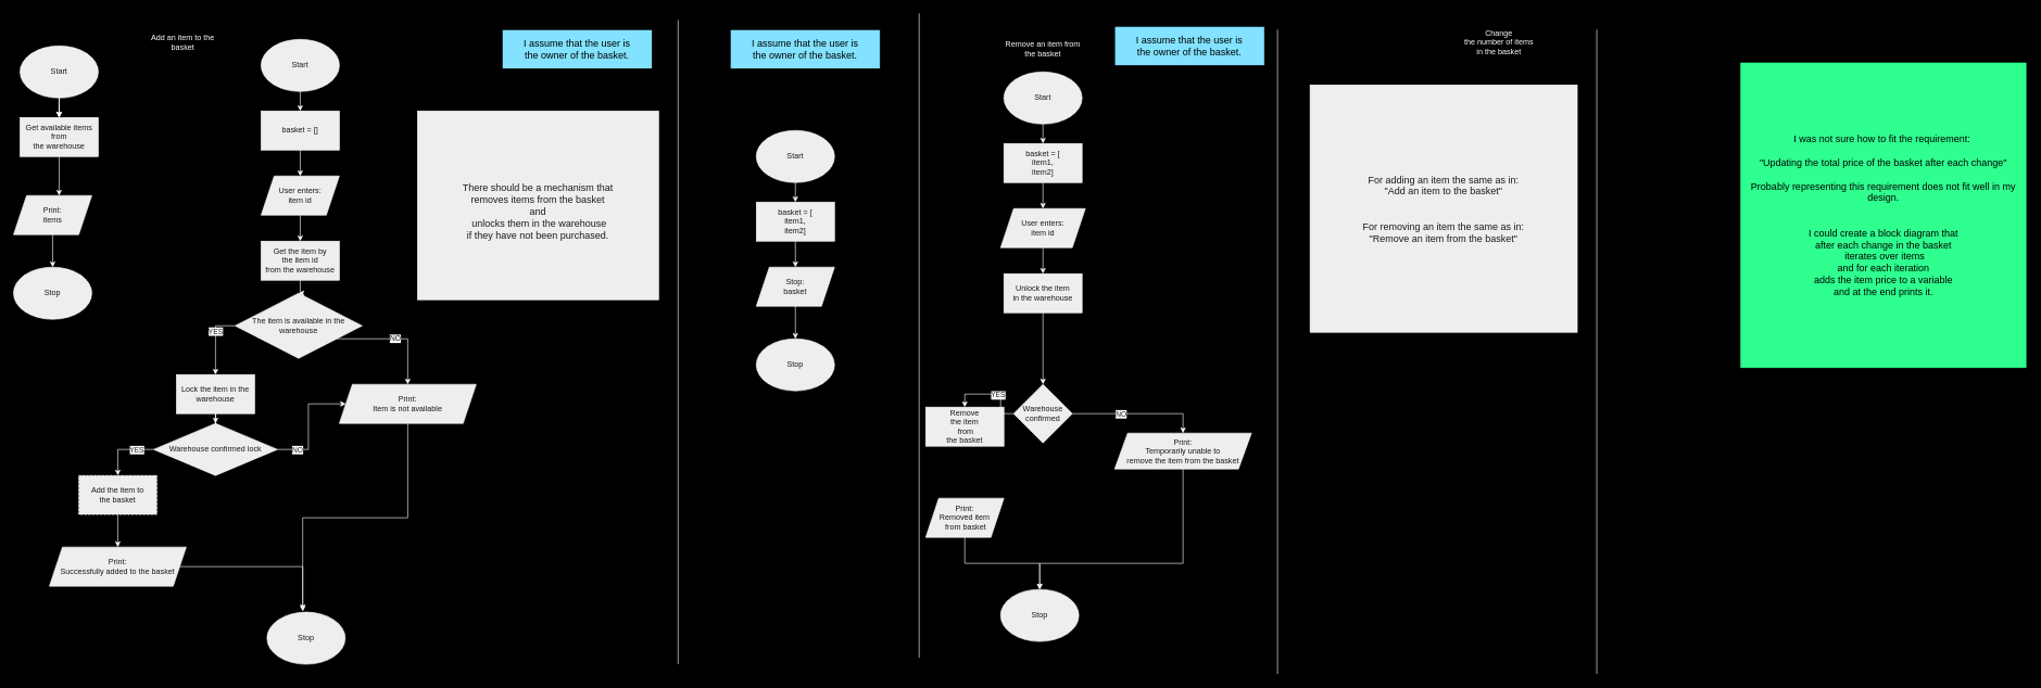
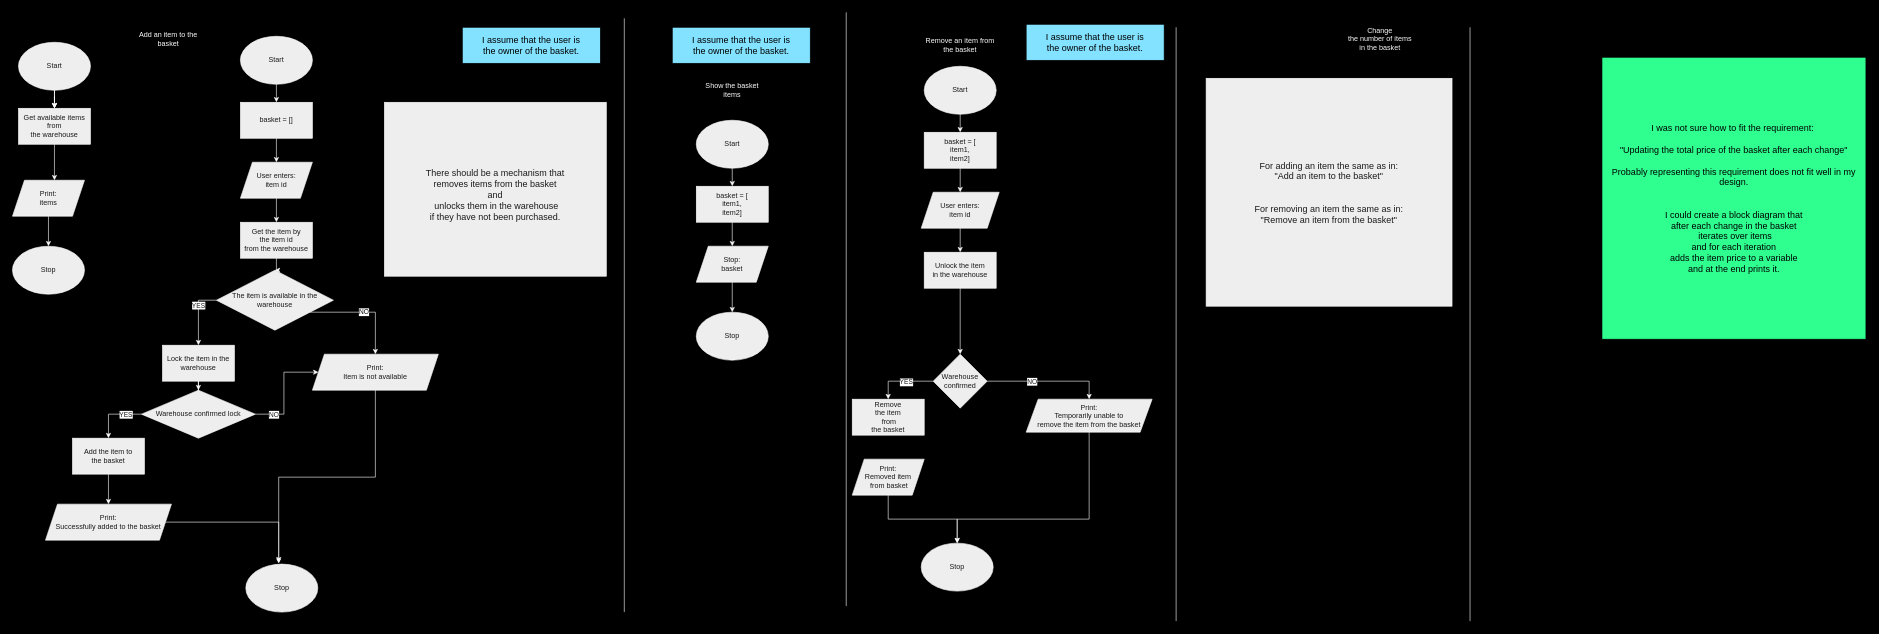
+ <mxCell id="40" value="&lt;font color=&quot;#ffffff&quot;&gt;Show the basket items&lt;/font&gt;" style="text;html=1;align=center;verticalAlign=middle;whiteSpace=wrap;rounded=0;fontColor=#1A1A1A;" vertex="1" parent="1"><mxGeometry x="1160" y="115" width="120" height="70" as="geometry" /></mxCell>
- <mxCell id="63" value="Remove &lt;br&gt;the item&lt;br&gt;&amp;nbsp;from &lt;br&gt;the basket" style="rounded=0;whiteSpace=wrap;html=1;labelBackgroundColor=none;strokeColor=#FFFFFF;fillColor=#EEEEEE;fontColor=#1A1A1A;" vertex="1" parent="1"><mxGeometry x="1420" y="625" width="120" height="60" as="geometry" /></mxCell>
+ <mxCell id="63" value="Remove &lt;br&gt;the item&lt;br&gt;&amp;nbsp;from &lt;br&gt;the basket" style="rounded=0;whiteSpace=wrap;html=1;labelBackgroundColor=none;strokeColor=#FFFFFF;fillColor=#EEEEEE;fontColor=#1A1A1A;" vertex="1" parent="1"><mxGeometry x="1420" y="665" width="120" height="60" as="geometry" /></mxCell>
- <mxCell id="21" value="&lt;div&gt;Add the item to&lt;/div&gt;the basket" style="rounded=0;whiteSpace=wrap;html=1;labelBackgroundColor=none;strokeColor=#FFFFFF;fillColor=#EEEEEE;fontColor=#1A1A1A;dashed=1;" vertex="1" parent="1"><mxGeometry x="120" y="730" width="120" height="60" as="geometry" /></mxCell>
+ <mxCell id="21" value="&lt;div&gt;Add the item to&lt;/div&gt;the basket" style="rounded=0;whiteSpace=wrap;html=1;labelBackgroundColor=none;strokeColor=#FFFFFF;fillColor=#EEEEEE;fontColor=#1A1A1A;" vertex="1" parent="1"><mxGeometry x="120" y="730" width="120" height="60" as="geometry" /></mxCell>
